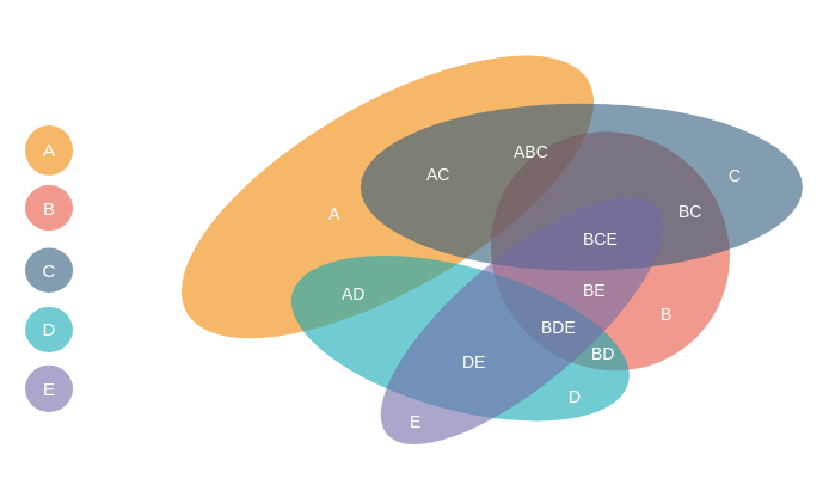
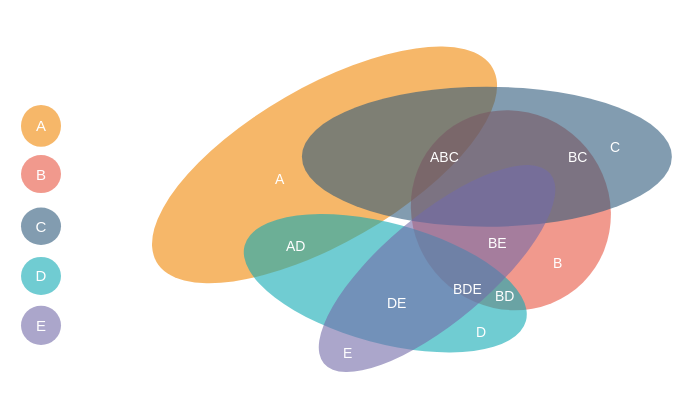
- <mxCell id="14" value="ABC" style="text;spacingTop=-5;fontStyle=0;fontSize=14;html=1;fontColor=#FFFFFF;" parent="1" vertex="1"><mxGeometry x="428.38" y="51.408" width="30" height="20" as="geometry" /></mxCell>
+ <mxCell id="14" value="ABC" style="text;spacingTop=-5;fontStyle=0;fontSize=14;html=1;fontColor=#FFFFFF;" parent="1" vertex="1"><mxGeometry x="428.38" y="81.408" width="30" height="20" as="geometry" /></mxCell>
- <mxCell id="12" value="AC" style="text;spacingTop=-5;fontStyle=0;fontSize=14;html=1;fontColor=#FFFFFF;" parent="1" vertex="1"><mxGeometry x="354.778" y="69.5" width="30" height="20" as="geometry" /></mxCell>
- <mxCell id="13" value="BC" style="text;spacingTop=-5;fontStyle=0;fontSize=14;html=1;fontColor=#FFFFFF;" parent="1" vertex="1"><mxGeometry x="565.5" y="101.408" width="30" height="20" as="geometry" /></mxCell>
+ <mxCell id="13" value="BC" style="text;spacingTop=-5;fontStyle=0;fontSize=14;html=1;fontColor=#FFFFFF;" parent="1" vertex="1"><mxGeometry x="565.5" y="81.408" width="30" height="20" as="geometry" /></mxCell>
- <mxCell id="15" value="BCE" style="text;spacingTop=-5;fontStyle=0;fontSize=14;html=1;fontColor=#FFFFFF;" parent="1" vertex="1"><mxGeometry x="486.38" y="123.702" width="30" height="20" as="geometry" /></mxCell>
- <mxCell id="18" value="BDE" style="text;spacingTop=-5;fontStyle=0;fontSize=14;html=1;fontColor=#FFFFFF;" parent="1" vertex="1"><mxGeometry x="450.5" y="197.999" width="30" height="20" as="geometry" /></mxCell>
+ <mxCell id="18" value="BDE" style="text;spacingTop=-5;fontStyle=0;fontSize=14;html=1;fontColor=#FFFFFF;" parent="1" vertex="1"><mxGeometry x="450.5" y="212.999" width="30" height="20" as="geometry" /></mxCell>
